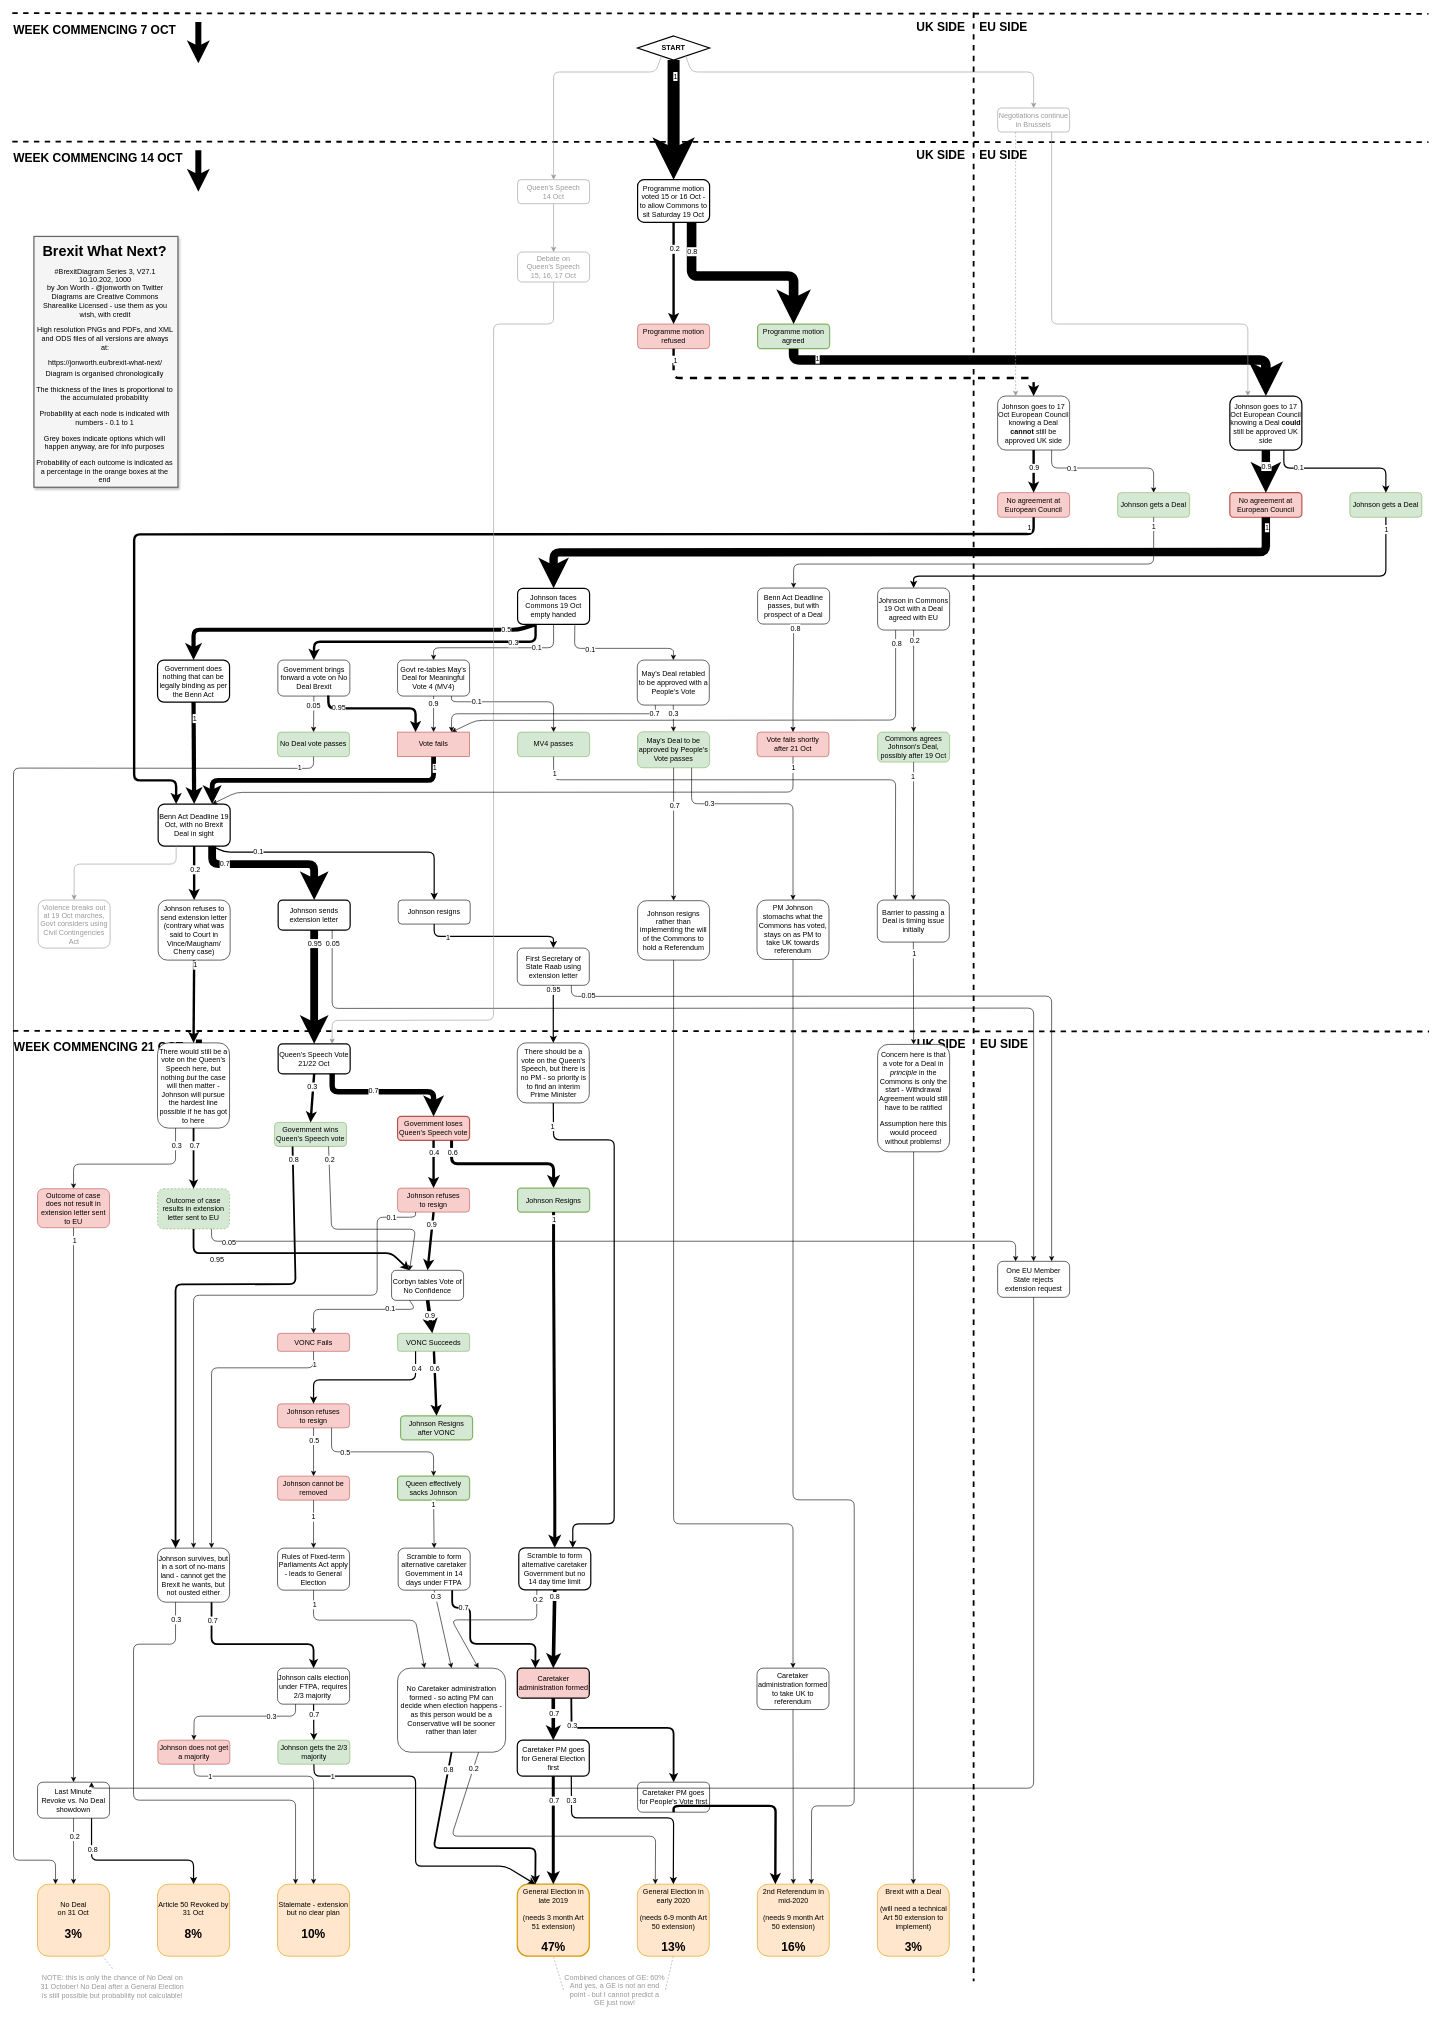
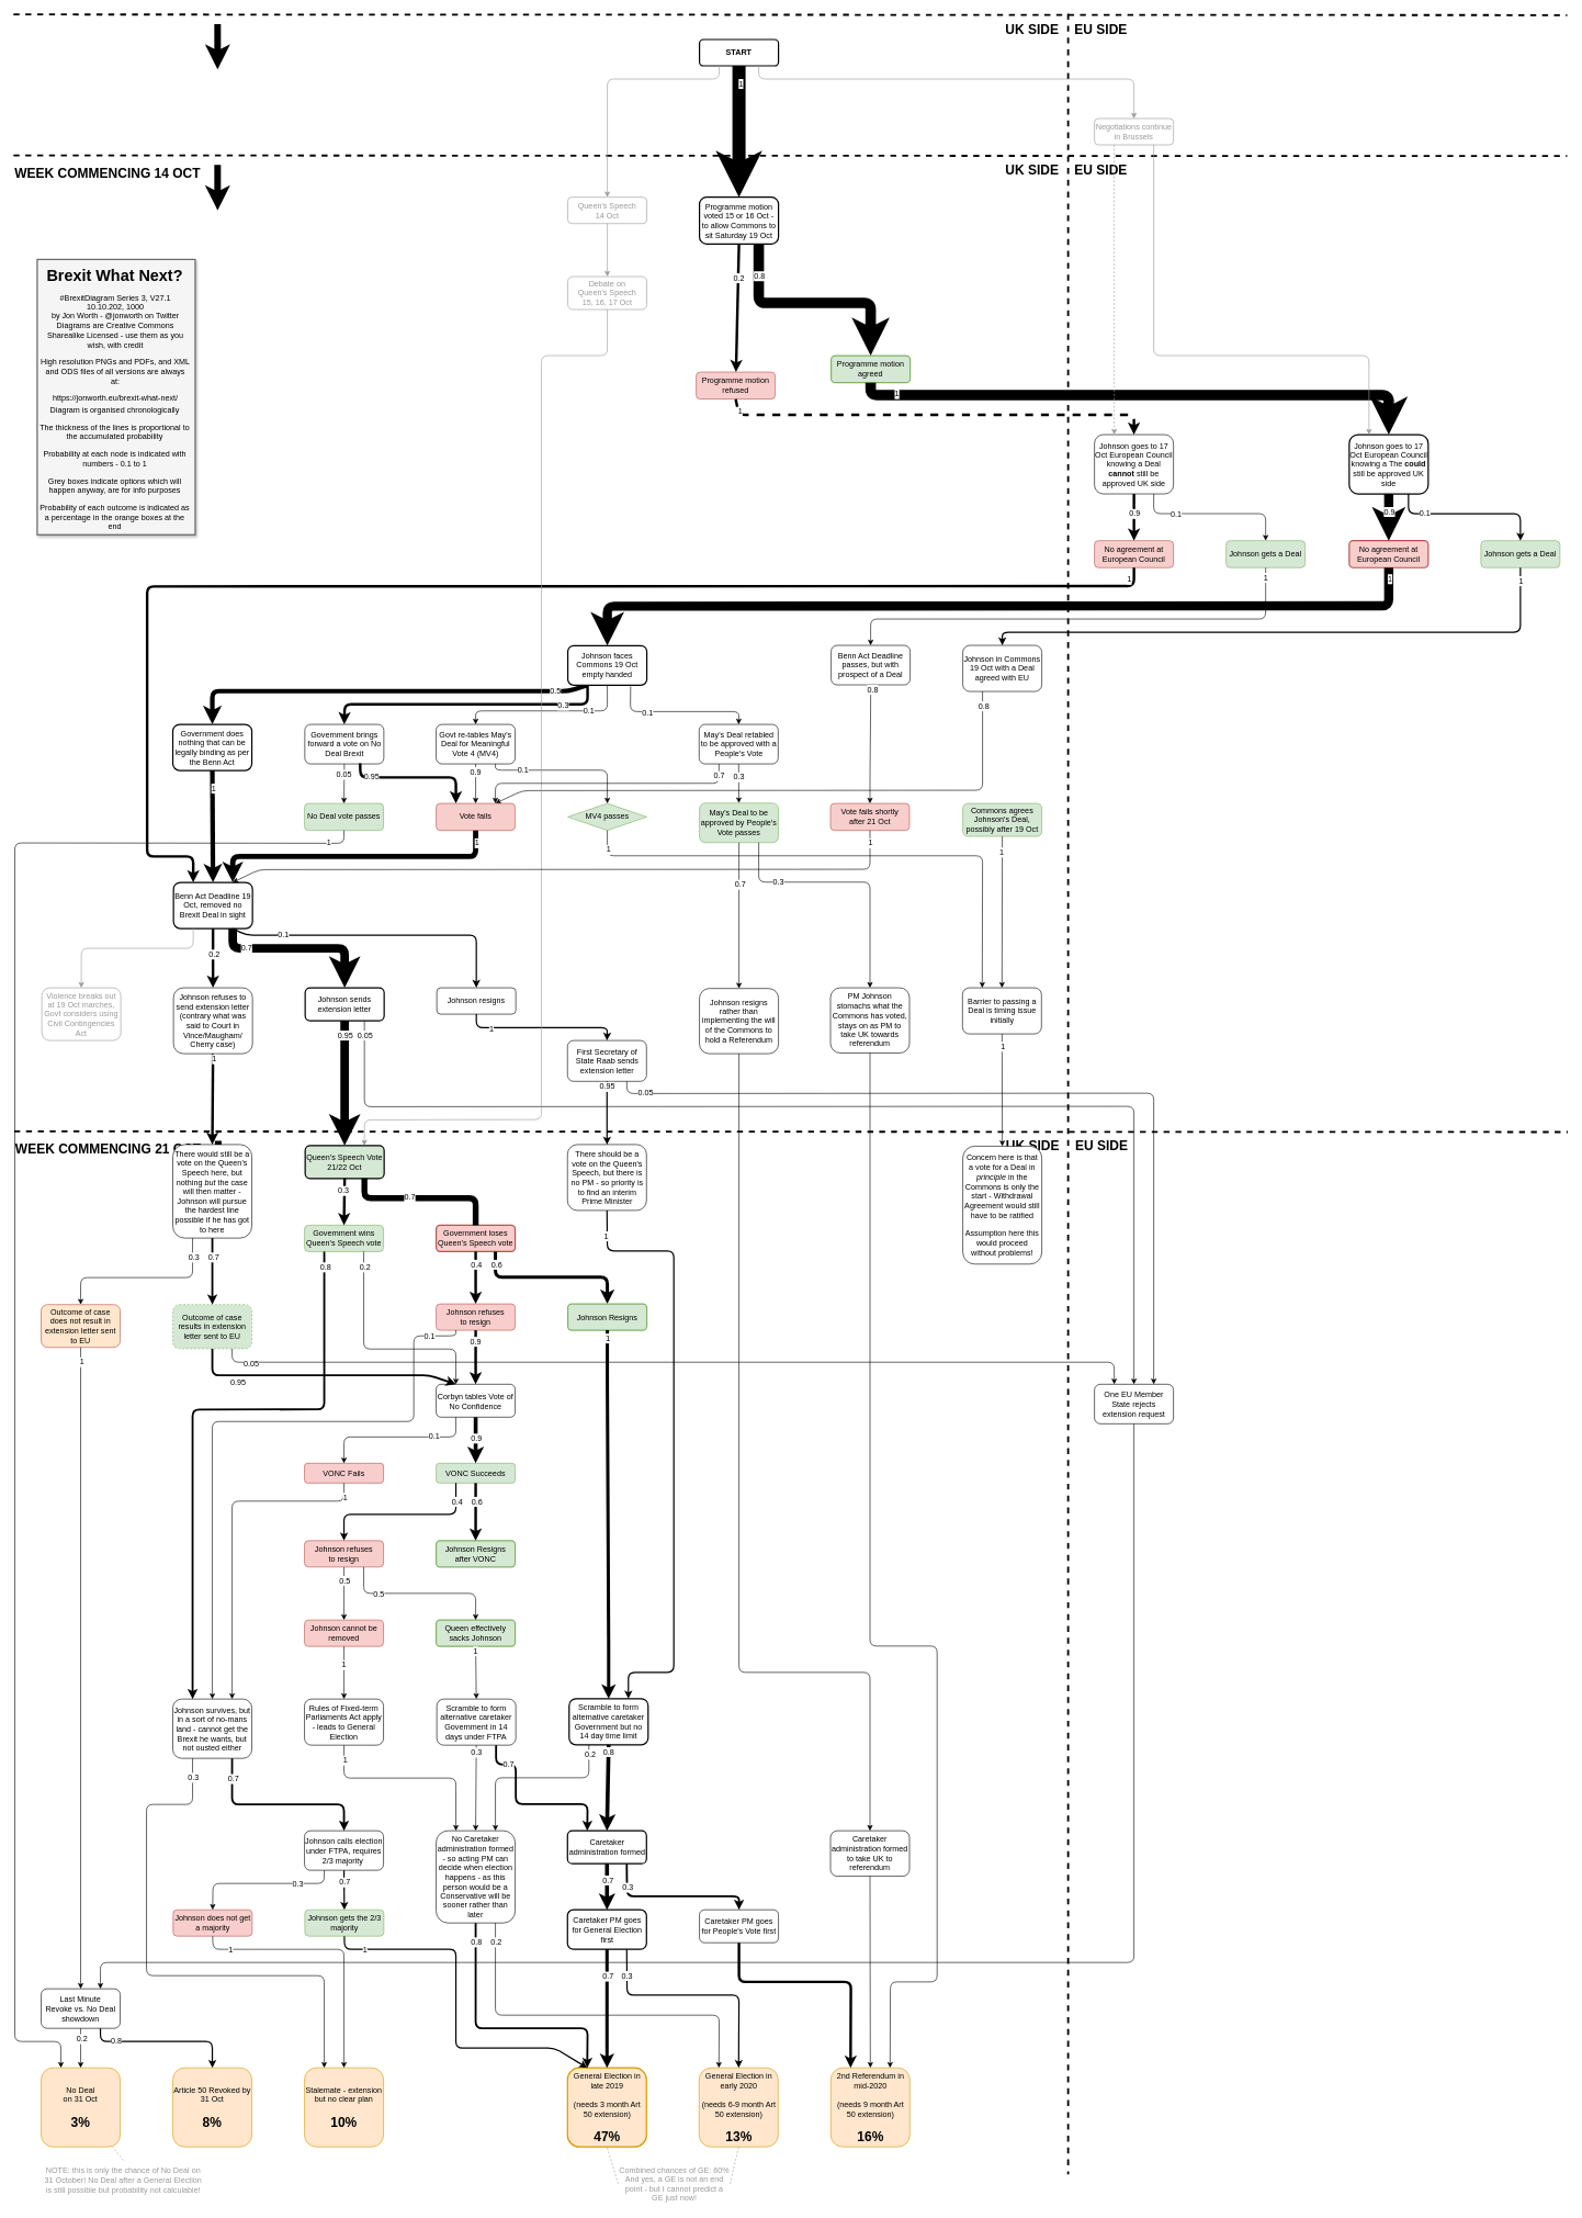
- <mxCell id="9" value="&lt;font style=&quot;font-size: 20px&quot;&gt;&lt;b&gt;WEEK COMMENCING 7 OCT&lt;/b&gt;&lt;/font&gt;" style="text;html=1;strokeColor=none;fillColor=none;align=left;verticalAlign=middle;whiteSpace=wrap;rounded=0;fontColor=#000000;" parent="8" vertex="1"><mxGeometry y="2" width="290" height="20" as="geometry" /></mxCell>
- <mxCell id="59" value="&lt;b&gt;START&lt;/b&gt;" style="rhombus;whiteSpace=wrap;html=1;strokeWidth=2;" parent="1" vertex="1"><mxGeometry x="1062" y="59.5" width="120" height="40" as="geometry" /></mxCell>
+ <mxCell id="59" value="&lt;b&gt;START&lt;/b&gt;" style="rounded=1;whiteSpace=wrap;html=1;strokeWidth=2;" parent="1" vertex="1"><mxGeometry x="1062" y="59.5" width="120" height="40" as="geometry" /></mxCell>
- <mxCell id="63" value="Programme motion refused" style="rounded=1;whiteSpace=wrap;html=1;strokeWidth=1;fillColor=#f8cecc;strokeColor=#b85450;" parent="1" vertex="1"><mxGeometry x="1062" y="539.5" width="120" height="41" as="geometry" /></mxCell>
+ <mxCell id="63" value="Programme motion refused" style="rounded=1;whiteSpace=wrap;html=1;strokeWidth=1;fillColor=#f8cecc;strokeColor=#b85450;" parent="1" vertex="1"><mxGeometry x="1057" y="564.5" width="120" height="41" as="geometry" /></mxCell>
- <mxCell id="72" value="Johnson goes to 17 Oct European Council knowing a Deal &lt;b&gt;could&lt;/b&gt; still be approved UK side" style="rounded=1;whiteSpace=wrap;html=1;strokeWidth=2;" parent="1" vertex="1"><mxGeometry x="2049" y="659.5" width="120" height="90" as="geometry" /></mxCell>
+ <mxCell id="72" value="Johnson goes to 17 Oct European Council knowing a The &lt;b&gt;could&lt;/b&gt; still be approved UK side" style="rounded=1;whiteSpace=wrap;html=1;strokeWidth=2;" parent="1" vertex="1"><mxGeometry x="2049" y="659.5" width="120" height="90" as="geometry" /></mxCell>
- <mxCell id="103" value="" style="endArrow=classic;html=1;strokeColor=#000000;fontColor=#999999;entryX=0.5;entryY=0;entryDx=0;entryDy=0;exitX=0.5;exitY=1;exitDx=0;exitDy=0;" parent="1" source="95" target="100" edge="1"><mxGeometry width="50" height="50" relative="1" as="geometry"><mxPoint x="1502" y="1059.5" as="sourcePoint" /><mxPoint x="1332" y="1109.5" as="targetPoint" /></mxGeometry></mxCell>
- <mxCell id="104" value="0.2" style="text;html=1;resizable=0;points=[];align=center;verticalAlign=middle;labelBackgroundColor=#ffffff;fontColor=#000000;" parent="103" vertex="1" connectable="0"><mxGeometry x="-0.791" y="1" relative="1" as="geometry"><mxPoint as="offset" /></mxGeometry></mxCell>
- <mxCell id="271" value="May's Deal retabled to be approved with a People's Vote" style="rounded=1;whiteSpace=wrap;html=1;strokeWidth=1;strokeColor=#000000;fontColor=#000000;" parent="1" vertex="1"><mxGeometry x="1061.5" y="1099.5" width="120" height="75" as="geometry" /></mxCell>
+ <mxCell id="271" value="May's Deal retabled to be approved with a People's Vote" style="rounded=1;whiteSpace=wrap;html=1;strokeWidth=1;strokeColor=#000000;fontColor=#000000;" parent="1" vertex="1"><mxGeometry x="1061.5" y="1099.5" width="120" height="60" as="geometry" /></mxCell>
- <mxCell id="115" value="Vote fails" style="whiteSpace=wrap;html=1;strokeWidth=1;fillColor=#f8cecc;strokeColor=#b85450;rounded=0;" parent="1" vertex="1"><mxGeometry x="662" y="1219.5" width="120" height="41" as="geometry" /></mxCell>
+ <mxCell id="115" value="Vote fails" style="rounded=1;whiteSpace=wrap;html=1;strokeWidth=1;fillColor=#f8cecc;strokeColor=#b85450;" parent="1" vertex="1"><mxGeometry x="662" y="1219.5" width="120" height="41" as="geometry" /></mxCell>
- <mxCell id="114" value="MV4 passes" style="rounded=1;whiteSpace=wrap;html=1;strokeWidth=1;fillColor=#d5e8d4;strokeColor=#82b366;" parent="1" vertex="1"><mxGeometry x="862" y="1219.5" width="120" height="41" as="geometry" /></mxCell>
+ <mxCell id="114" value="MV4 passes" style="rhombus;whiteSpace=wrap;html=1;strokeWidth=1;fillColor=#d5e8d4;strokeColor=#82b366;" parent="1" vertex="1"><mxGeometry x="862" y="1219.5" width="120" height="41" as="geometry" /></mxCell>
- <mxCell id="125" value="Benn Act Deadline 19 Oct, with no Brexit Deal in sight" style="rounded=1;whiteSpace=wrap;html=1;strokeWidth=2;" parent="1" vertex="1"><mxGeometry x="263" y="1339.5" width="120" height="70" as="geometry" /></mxCell>
+ <mxCell id="125" value="Benn Act Deadline 19 Oct, removed no Brexit Deal in sight" style="rounded=1;whiteSpace=wrap;html=1;strokeWidth=2;" parent="1" vertex="1"><mxGeometry x="263" y="1339.5" width="120" height="70" as="geometry" /></mxCell>
- <mxCell id="159" value="First Secretary of State Raab using extension letter" style="rounded=1;whiteSpace=wrap;html=1;strokeWidth=1;" parent="1" vertex="1"><mxGeometry x="861.5" y="1579.5" width="120" height="62" as="geometry" /></mxCell>
+ <mxCell id="159" value="First Secretary of State Raab sends extension letter" style="rounded=1;whiteSpace=wrap;html=1;strokeWidth=1;" parent="1" vertex="1"><mxGeometry x="861.5" y="1579.5" width="120" height="62" as="geometry" /></mxCell>
- <mxCell id="29" value="Queen's Speech Vote&lt;br&gt;21/22 Oct" style="rounded=1;whiteSpace=wrap;html=1;strokeWidth=2;" parent="24" vertex="1"><mxGeometry x="442" y="21.5" width="120" height="50" as="geometry" /></mxCell>
+ <mxCell id="29" value="Queen's Speech Vote&lt;br&gt;21/22 Oct" style="rounded=1;whiteSpace=wrap;html=1;strokeWidth=2;fillColor=#d5e8d4;" parent="24" vertex="1"><mxGeometry x="442" y="21.5" width="120" height="50" as="geometry" /></mxCell>
- <mxCell id="153" value="" style="endArrow=classic;html=1;strokeColor=#000000;strokeWidth=9;fontColor=#999999;exitX=0.75;exitY=1;exitDx=0;exitDy=0;entryX=0.5;entryY=0;entryDx=0;entryDy=0;" parent="1" source="29" target="152" edge="1"><mxGeometry width="50" height="50" relative="1" as="geometry"><mxPoint x="912" y="1840" as="sourcePoint" /><mxPoint x="962" y="1790" as="targetPoint" /><Array as="points"><mxPoint x="553" y="1819" /><mxPoint x="722" y="1819" /></Array></mxGeometry></mxCell>
+ <mxCell id="153" value="" style="endArrow=none;html=1;strokeColor=#000000;strokeWidth=9;fontColor=#999999;exitX=0.75;exitY=1;exitDx=0;exitDy=0;entryX=0.5;entryY=0;entryDx=0;entryDy=0;" parent="1" source="29" target="152" edge="1"><mxGeometry width="50" height="50" relative="1" as="geometry"><mxPoint x="912" y="1840" as="sourcePoint" /><mxPoint x="962" y="1790" as="targetPoint" /><Array as="points"><mxPoint x="553" y="1819" /><mxPoint x="722" y="1819" /></Array></mxGeometry></mxCell>
- <mxCell id="151" value="Government wins Queen's Speech vote" style="rounded=1;whiteSpace=wrap;html=1;fillColor=#d5e8d4;strokeColor=#82b366;" parent="1" vertex="1"><mxGeometry x="457" y="1870" width="120" height="40" as="geometry" /></mxCell>
+ <mxCell id="151" value="Government wins Queen's Speech vote" style="rounded=1;whiteSpace=wrap;html=1;fillColor=#d5e8d4;strokeColor=#82b366;" parent="1" vertex="1"><mxGeometry x="462" y="1860" width="120" height="40" as="geometry" /></mxCell>
- <mxCell id="218" value="Outcome of case does not result in extension letter sent to EU" style="rounded=1;whiteSpace=wrap;html=1;fillColor=#f8cecc;strokeColor=#b85450;" parent="1" vertex="1"><mxGeometry x="62" y="1980.5" width="120" height="65" as="geometry" /></mxCell>
+ <mxCell id="218" value="Outcome of case does not result in extension letter sent to EU" style="rounded=1;whiteSpace=wrap;html=1;fillColor=#ffe6cc;strokeColor=#b85450;" parent="1" vertex="1"><mxGeometry x="62" y="1980.5" width="120" height="65" as="geometry" /></mxCell>
- <mxCell id="169" value="Corbyn tables Vote of No Confidence" style="rounded=1;whiteSpace=wrap;html=1;" parent="1" vertex="1"><mxGeometry x="652" y="2116.5" width="120" height="50" as="geometry" /></mxCell>
+ <mxCell id="169" value="Corbyn tables Vote of No Confidence" style="rounded=1;whiteSpace=wrap;html=1;" parent="1" vertex="1"><mxGeometry x="662" y="2101.5" width="120" height="50" as="geometry" /></mxCell>
- <mxCell id="184" value="Johnson Resigns after VONC" style="rounded=1;whiteSpace=wrap;html=1;fillColor=#d5e8d4;strokeColor=#82b366;strokeWidth=2;" parent="1" vertex="1"><mxGeometry x="667" y="2359" width="120" height="40" as="geometry" /></mxCell>
+ <mxCell id="184" value="Johnson Resigns after VONC" style="rounded=1;whiteSpace=wrap;html=1;fillColor=#d5e8d4;strokeColor=#82b366;strokeWidth=2;" parent="1" vertex="1"><mxGeometry x="662" y="2339" width="120" height="40" as="geometry" /></mxCell>
- <mxCell id="244" value="" style="endArrow=classic;html=1;strokeColor=#000000;fontColor=#000000;exitX=0.5;exitY=1;exitDx=0;exitDy=0;entryX=0.5;entryY=0;entryDx=0;entryDy=0;" parent="1" source="241" target="47" edge="1"><mxGeometry width="50" height="50" relative="1" as="geometry"><mxPoint x="1432" y="2209.5" as="sourcePoint" /><mxPoint x="1482" y="2159.5" as="targetPoint" /></mxGeometry></mxCell>
- <mxCell id="32" value="Caretaker administration formed" style="rounded=1;whiteSpace=wrap;html=1;strokeWidth=2;fillColor=#f8cecc;" parent="1" vertex="1"><mxGeometry x="861.5" y="2779.5" width="120" height="50" as="geometry" /></mxCell>
+ <mxCell id="32" value="Caretaker administration formed" style="rounded=1;whiteSpace=wrap;html=1;strokeWidth=2;" parent="1" vertex="1"><mxGeometry x="861.5" y="2779.5" width="120" height="50" as="geometry" /></mxCell>
- <mxCell id="245" value="No Caretaker administration formed - so acting PM can decide when election happens - as this person would be a Conservative will be sooner rather than later" style="rounded=1;whiteSpace=wrap;html=1;strokeWidth=1;" parent="1" vertex="1"><mxGeometry x="662" y="2779.5" width="180" height="140" as="geometry" /></mxCell>
+ <mxCell id="245" value="No Caretaker administration formed - so acting PM can decide when election happens - as this person would be a Conservative will be sooner rather than later" style="rounded=1;whiteSpace=wrap;html=1;strokeWidth=1;" parent="1" vertex="1"><mxGeometry x="662" y="2779.5" width="120" height="140" as="geometry" /></mxCell>
- <mxCell id="34" value="Caretaker PM goes for People's Vote first" style="rounded=1;whiteSpace=wrap;html=1;" parent="1" vertex="1"><mxGeometry x="1062" y="2969.5" width="120" height="50" as="geometry" /></mxCell>
+ <mxCell id="34" value="Caretaker PM goes for People's Vote first" style="rounded=1;whiteSpace=wrap;html=1;" parent="1" vertex="1"><mxGeometry x="1062" y="2899.5" width="120" height="50" as="geometry" /></mxCell>
- <mxCell id="225" value="Last Minute&lt;br&gt;Revoke vs. No Deal showdown" style="rounded=1;whiteSpace=wrap;html=1;" parent="1" vertex="1"><mxGeometry x="62" y="2969.5" width="120" height="60" as="geometry" /></mxCell>
+ <mxCell id="225" value="Last Minute&lt;br&gt;Revoke vs. No Deal showdown" style="rounded=1;whiteSpace=wrap;html=1;" parent="1" vertex="1"><mxGeometry x="62" y="3019.5" width="120" height="60" as="geometry" /></mxCell>
- <mxCell id="40" value="General Election in late 2019&lt;br&gt;&lt;br&gt;(needs 3 month Art 51 extension)&lt;br&gt;&lt;br&gt;&lt;b&gt;&lt;font style=&quot;font-size: 20px&quot;&gt;47%&lt;/font&gt;&lt;/b&gt;" style="rounded=1;whiteSpace=wrap;html=1;strokeWidth=2;fillColor=#ffe6cc;strokeColor=#d79b00;" parent="1" vertex="1"><mxGeometry x="861.5" y="3139.5" width="120" height="120" as="geometry" /></mxCell>
+ <mxCell id="40" value="General Election in late 2019&lt;br&gt;&lt;br&gt;(needs 3 month Art 50 extension)&lt;br&gt;&lt;br&gt;&lt;b&gt;&lt;font style=&quot;font-size: 20px&quot;&gt;47%&lt;/font&gt;&lt;/b&gt;" style="rounded=1;whiteSpace=wrap;html=1;strokeWidth=2;fillColor=#ffe6cc;strokeColor=#d79b00;" parent="1" vertex="1"><mxGeometry x="861.5" y="3139.5" width="120" height="120" as="geometry" /></mxCell>
- <mxCell id="47" value="Brexit with a Deal&lt;br&gt;&lt;br&gt;(will need a technical Art 50 extension to implement)&lt;br&gt;&lt;br&gt;&lt;b&gt;&lt;font style=&quot;font-size: 20px&quot;&gt;3%&lt;/font&gt;&lt;/b&gt;" style="rounded=1;whiteSpace=wrap;html=1;fillColor=#ffe6cc;strokeColor=#d79b00;" parent="1" vertex="1"><mxGeometry x="1461.5" y="3139.5" width="120" height="120" as="geometry" /></mxCell>
